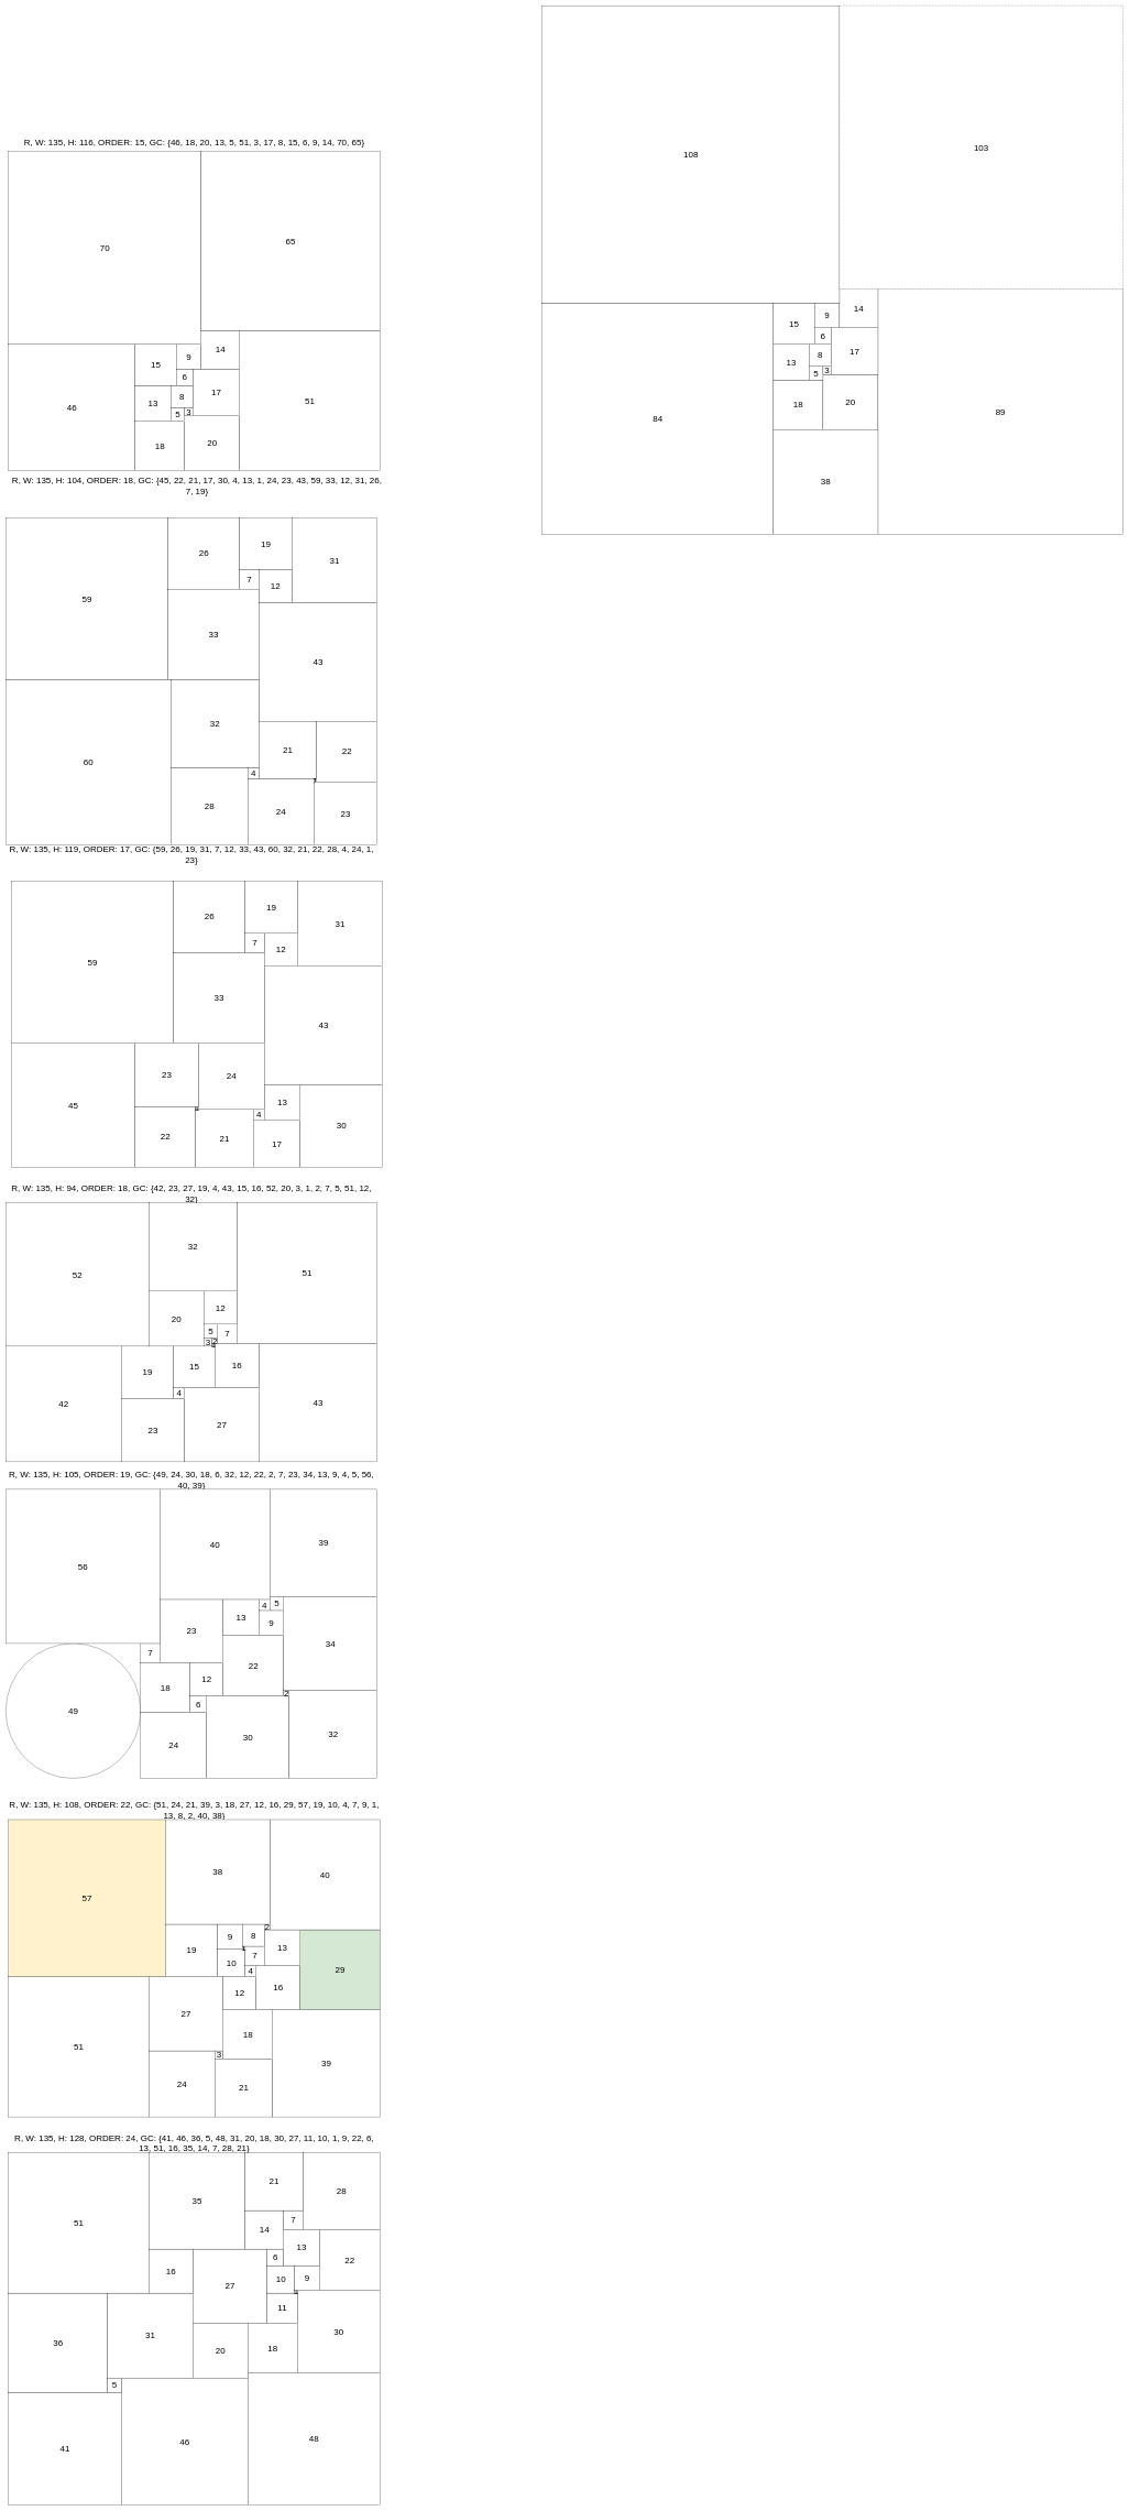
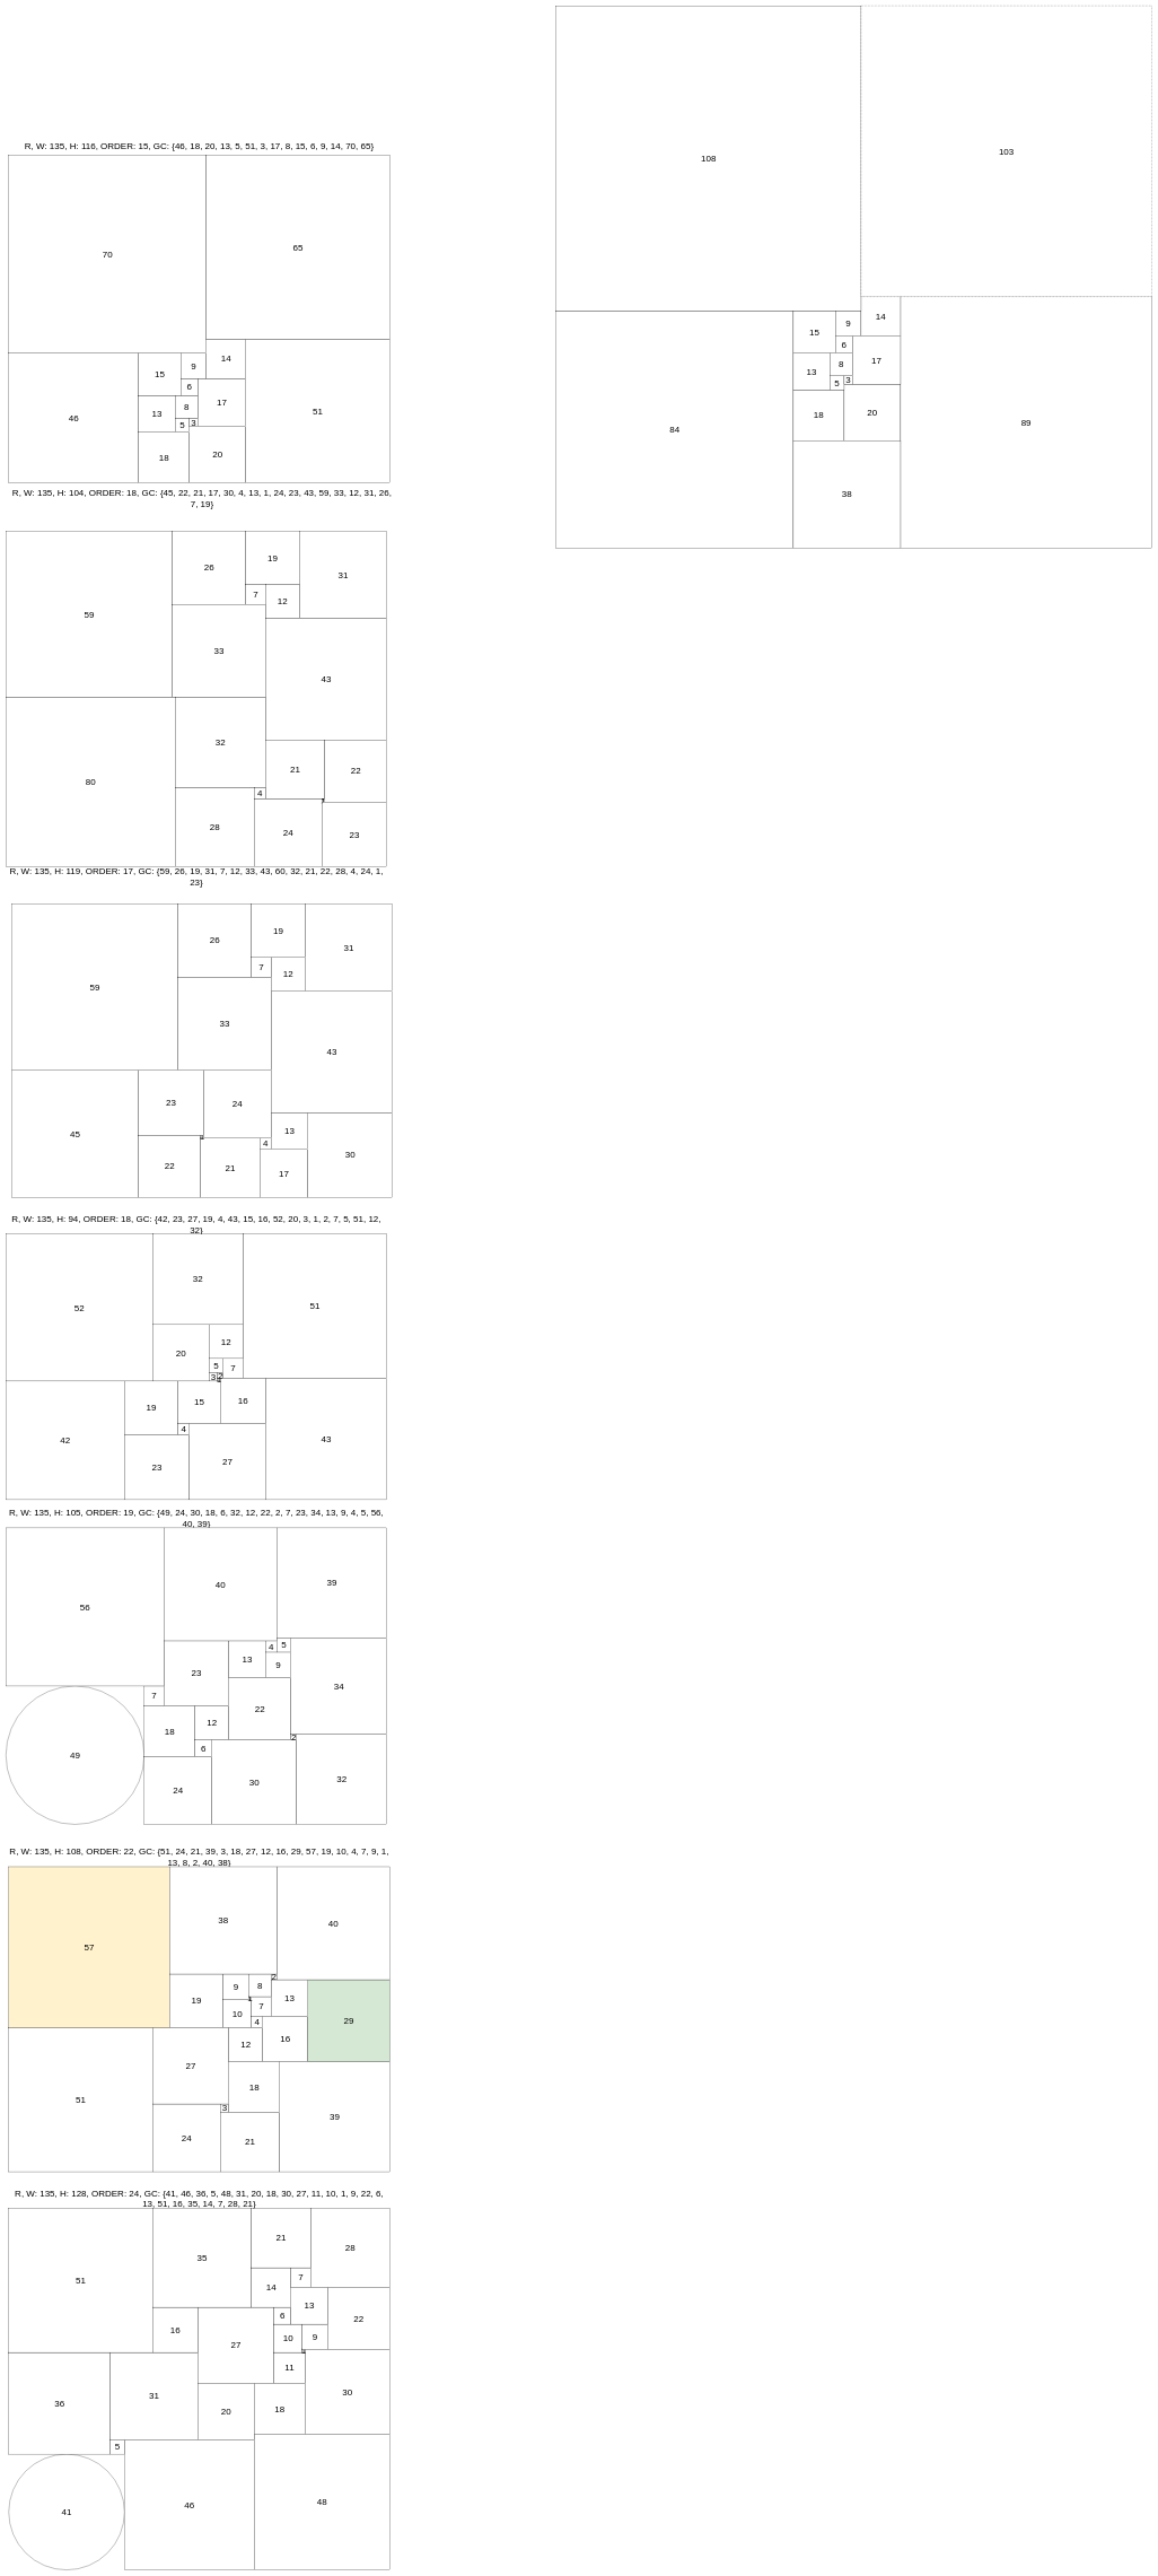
- <mxCell id="134" value="60" style="rounded=0;whiteSpace=wrap;html=1;fontSize=32;" parent="125" vertex="1"><mxGeometry y="590" width="600" height="600" as="geometry" /></mxCell>
+ <mxCell id="134" value="80" style="rounded=0;whiteSpace=wrap;html=1;fontSize=32;" parent="125" vertex="1"><mxGeometry y="590" width="600" height="600" as="geometry" /></mxCell>
- <mxCell id="98" value="41" style="rounded=0;whiteSpace=wrap;html=1;fontSize=32;" parent="97" vertex="1"><mxGeometry y="870" width="410" height="410" as="geometry" /></mxCell>
+ <mxCell id="98" value="41" style="ellipse;whiteSpace=wrap;html=1;fontSize=32;" parent="97" vertex="1"><mxGeometry y="870" width="410" height="410" as="geometry" /></mxCell>
